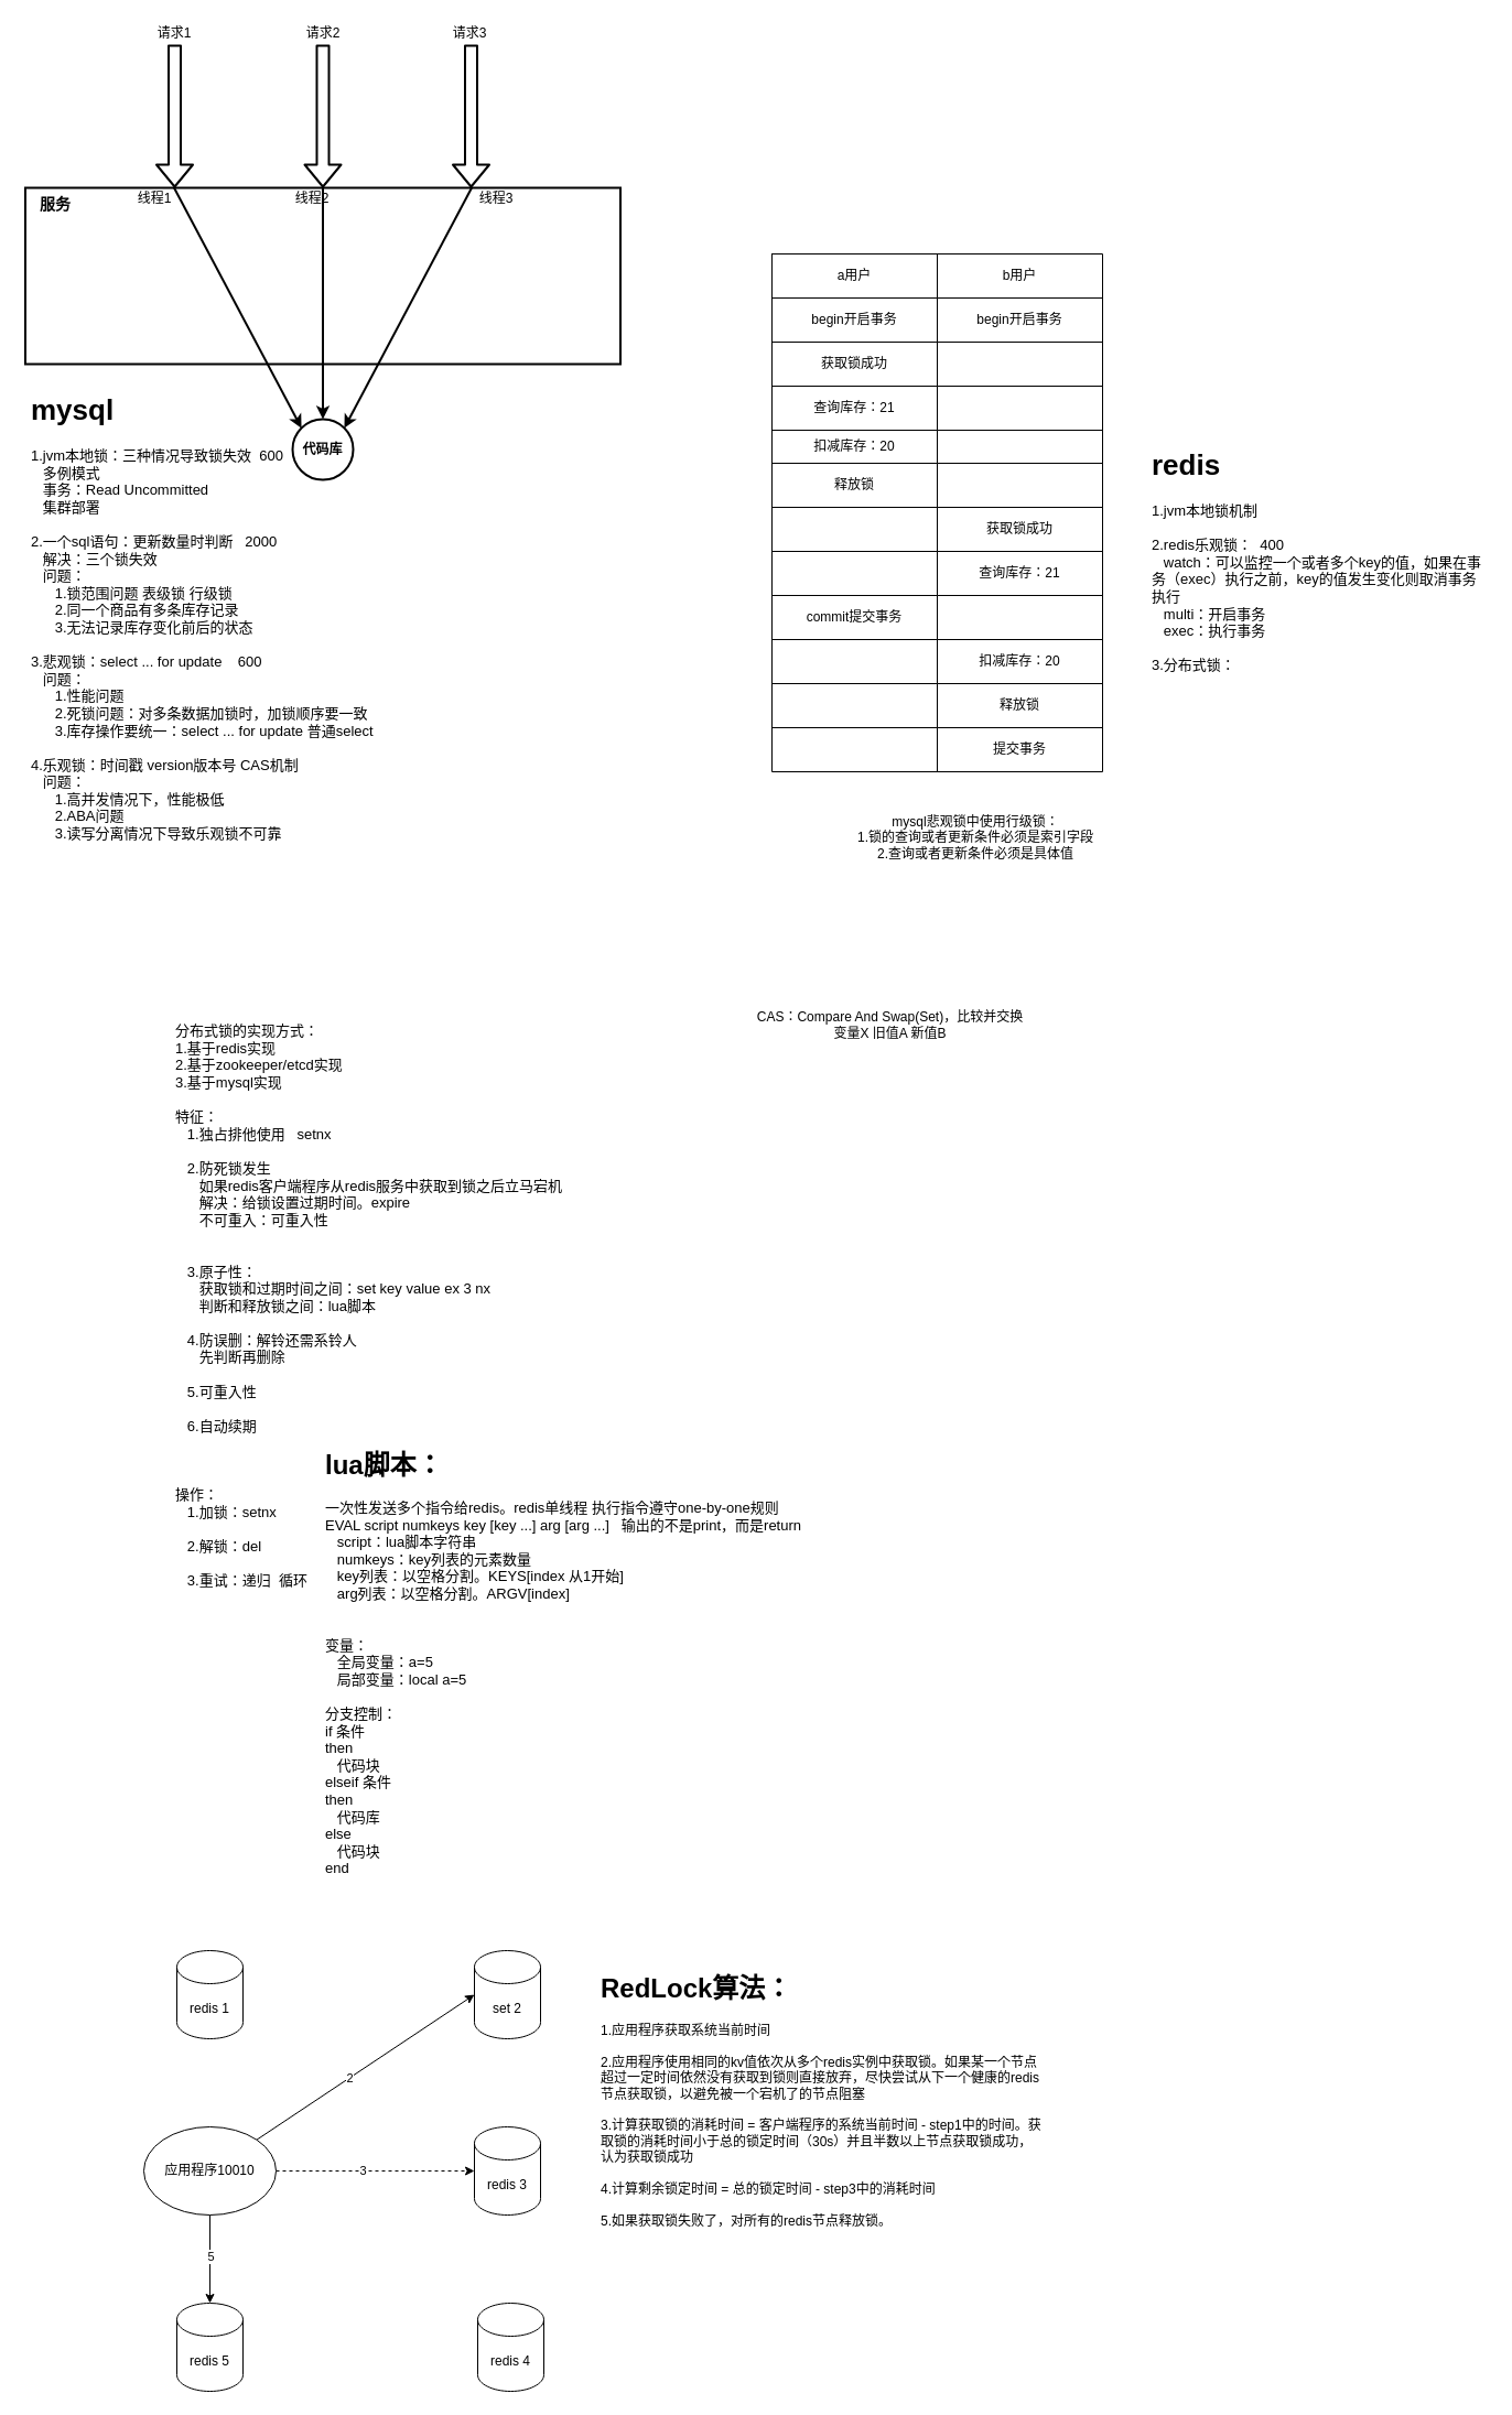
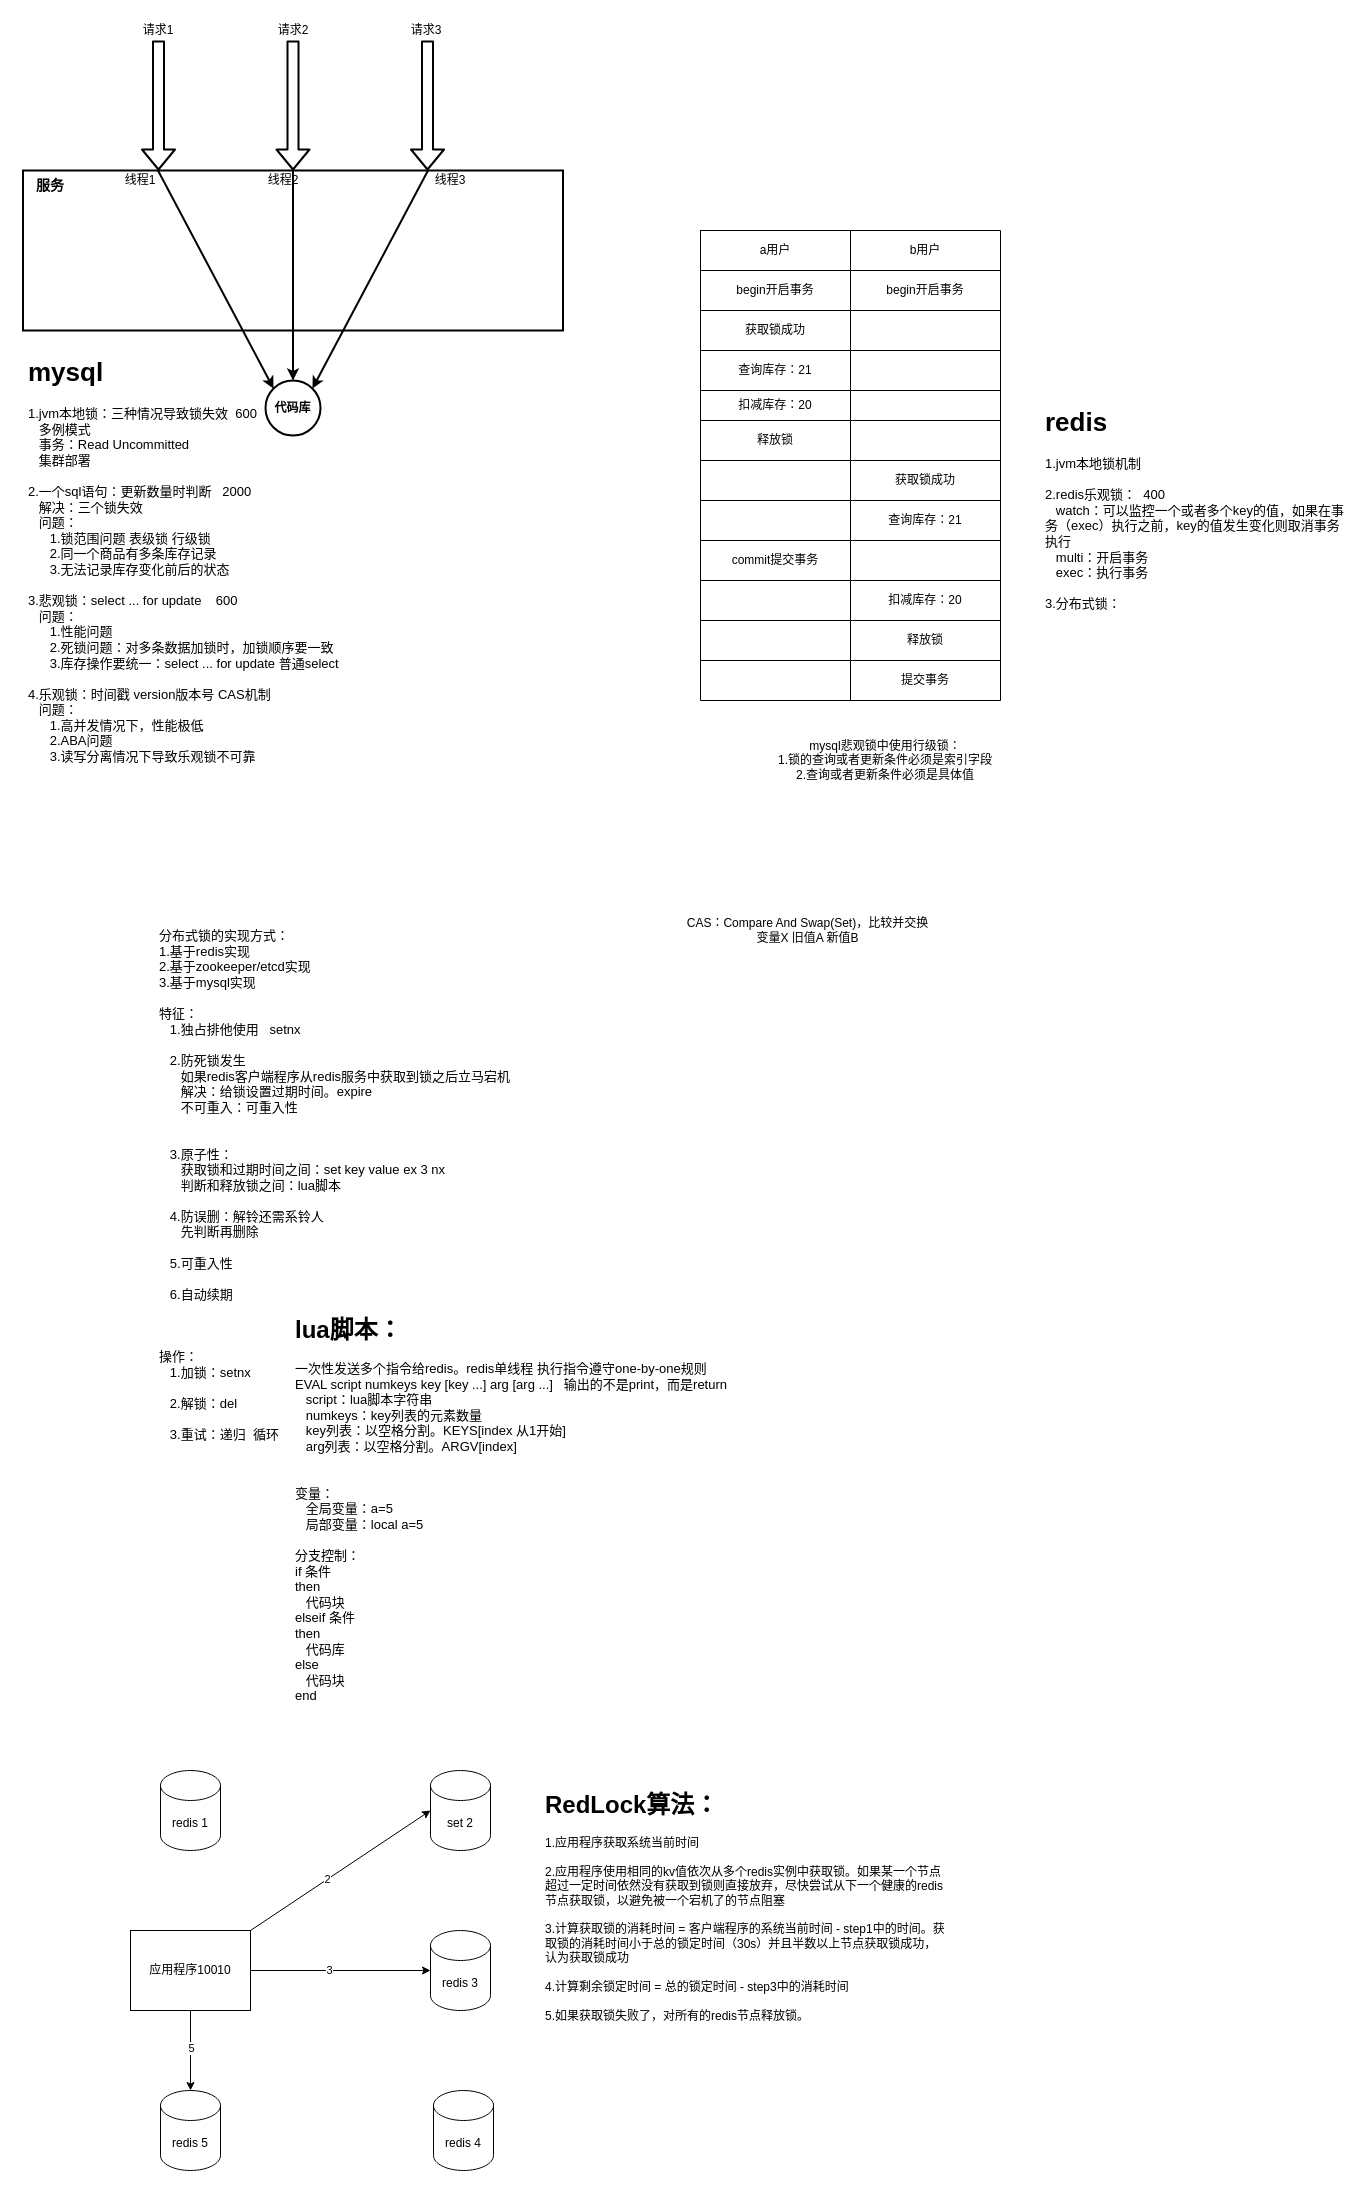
- <mxCell id="66" value="应用程序10010" style="ellipse;whiteSpace=wrap;html=1;" parent="1" vertex="1"><mxGeometry x="130" y="1930" width="120" height="80" as="geometry" /></mxCell>
+ <mxCell id="66" value="应用程序10010" style="whiteSpace=wrap;html=1;rounded=0;" parent="1" vertex="1"><mxGeometry x="130" y="1930" width="120" height="80" as="geometry" /></mxCell>
- <mxCell id="62" style="edgeStyle=none;rounded=0;orthogonalLoop=1;jettySize=auto;html=1;entryX=0;entryY=0.5;entryDx=0;entryDy=0;entryPerimeter=0;dashed=1;" parent="1" source="66" target="69" edge="1"><mxGeometry relative="1" as="geometry" /></mxCell>
+ <mxCell id="62" style="edgeStyle=none;rounded=0;orthogonalLoop=1;jettySize=auto;html=1;entryX=0;entryY=0.5;entryDx=0;entryDy=0;entryPerimeter=0;" parent="1" source="66" target="69" edge="1"><mxGeometry relative="1" as="geometry" /></mxCell>
